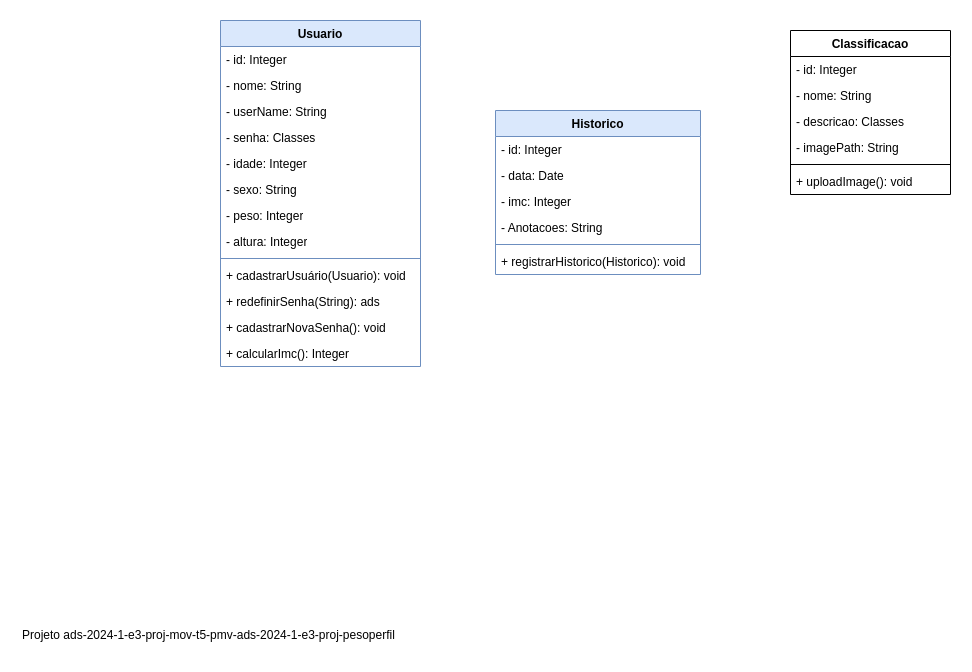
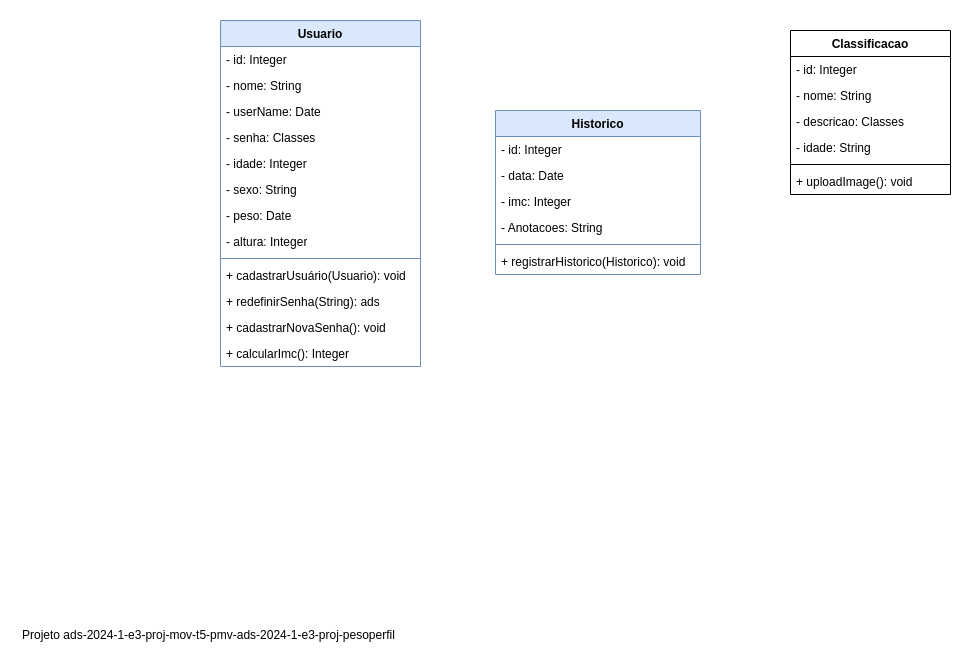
- <mxCell id="12" value="- userName: String" style="text;strokeColor=none;fillColor=none;align=left;verticalAlign=top;spacingLeft=4;spacingRight=4;overflow=hidden;rotatable=0;points=[[0,0.5],[1,0.5]];portConstraint=eastwest;whiteSpace=wrap;html=1;" parent="9" vertex="1"><mxGeometry y="78" width="200" height="26" as="geometry" /></mxCell>
+ <mxCell id="12" value="- userName: Date" style="text;strokeColor=none;fillColor=none;align=left;verticalAlign=top;spacingLeft=4;spacingRight=4;overflow=hidden;rotatable=0;points=[[0,0.5],[1,0.5]];portConstraint=eastwest;whiteSpace=wrap;html=1;" parent="9" vertex="1"><mxGeometry y="78" width="200" height="26" as="geometry" /></mxCell>
- <mxCell id="28" value="- imagePath: String" style="text;strokeColor=none;fillColor=none;align=left;verticalAlign=top;spacingLeft=4;spacingRight=4;overflow=hidden;rotatable=0;points=[[0,0.5],[1,0.5]];portConstraint=eastwest;whiteSpace=wrap;html=1;" vertex="1" parent="24"><mxGeometry y="104" width="160" height="26" as="geometry" /></mxCell>
+ <mxCell id="28" value="- idade: String" style="text;strokeColor=none;fillColor=none;align=left;verticalAlign=top;spacingLeft=4;spacingRight=4;overflow=hidden;rotatable=0;points=[[0,0.5],[1,0.5]];portConstraint=eastwest;whiteSpace=wrap;html=1;" vertex="1" parent="24"><mxGeometry y="104" width="160" height="26" as="geometry" /></mxCell>
- <mxCell id="16" value="- peso: Integer" style="text;strokeColor=none;fillColor=none;align=left;verticalAlign=top;spacingLeft=4;spacingRight=4;overflow=hidden;rotatable=0;points=[[0,0.5],[1,0.5]];portConstraint=eastwest;whiteSpace=wrap;html=1;" vertex="1" parent="9"><mxGeometry y="182" width="200" height="26" as="geometry" /></mxCell>
+ <mxCell id="16" value="- peso: Date" style="text;strokeColor=none;fillColor=none;align=left;verticalAlign=top;spacingLeft=4;spacingRight=4;overflow=hidden;rotatable=0;points=[[0,0.5],[1,0.5]];portConstraint=eastwest;whiteSpace=wrap;html=1;" vertex="1" parent="9"><mxGeometry y="182" width="200" height="26" as="geometry" /></mxCell>
